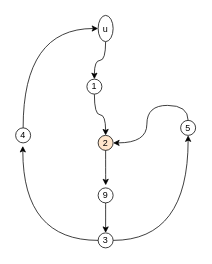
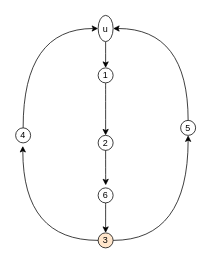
- <mxCell id="5" value="1" style="ellipse;whiteSpace=wrap;html=1;aspect=fixed;" vertex="1" parent="1"><mxGeometry x="115" y="105" width="20" height="20" as="geometry" /></mxCell>
+ <mxCell id="5" value="1" style="ellipse;whiteSpace=wrap;html=1;aspect=fixed;" vertex="1" parent="1"><mxGeometry x="130" y="90" width="20" height="20" as="geometry" /></mxCell>
- <mxCell id="15" style="edgeStyle=orthogonalEdgeStyle;orthogonalLoop=1;jettySize=auto;html=1;exitX=0.5;exitY=0;exitDx=0;exitDy=0;curved=1;" edge="1" parent="1" source="11" target="6"><mxGeometry relative="1" as="geometry" /></mxCell>
+ <mxCell id="15" style="edgeStyle=orthogonalEdgeStyle;orthogonalLoop=1;jettySize=auto;html=1;exitX=0.5;exitY=0;exitDx=0;exitDy=0;entryX=1;entryY=0.5;entryDx=0;entryDy=0;curved=1;" edge="1" parent="1" source="11" target="3"><mxGeometry relative="1" as="geometry" /></mxCell>
- <mxCell id="6" value="2" style="ellipse;whiteSpace=wrap;html=1;aspect=fixed;fillColor=#ffe6cc;" vertex="1" parent="1"><mxGeometry x="130" y="180" width="20" height="20" as="geometry" /></mxCell>
+ <mxCell id="6" value="2" style="ellipse;whiteSpace=wrap;html=1;aspect=fixed;" vertex="1" parent="1"><mxGeometry x="130" y="180" width="20" height="20" as="geometry" /></mxCell>
- <mxCell id="13" value="9" style="ellipse;whiteSpace=wrap;html=1;aspect=fixed;" vertex="1" parent="1"><mxGeometry x="130" y="250" width="20" height="20" as="geometry" /></mxCell>
+ <mxCell id="13" value="6" style="ellipse;whiteSpace=wrap;html=1;aspect=fixed;" vertex="1" parent="1"><mxGeometry x="130" y="250" width="20" height="20" as="geometry" /></mxCell>
- <mxCell id="8" value="3" style="ellipse;whiteSpace=wrap;html=1;aspect=fixed;" vertex="1" parent="1"><mxGeometry x="130" y="310" width="20" height="20" as="geometry" /></mxCell>
+ <mxCell id="8" value="3" style="ellipse;whiteSpace=wrap;html=1;aspect=fixed;fillColor=#ffe6cc;" vertex="1" parent="1"><mxGeometry x="130" y="310" width="20" height="20" as="geometry" /></mxCell>
